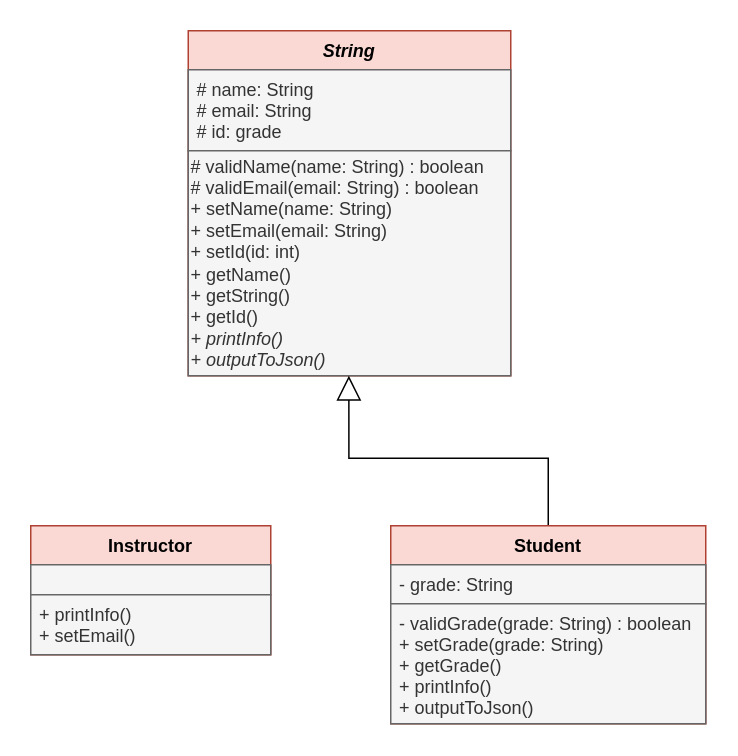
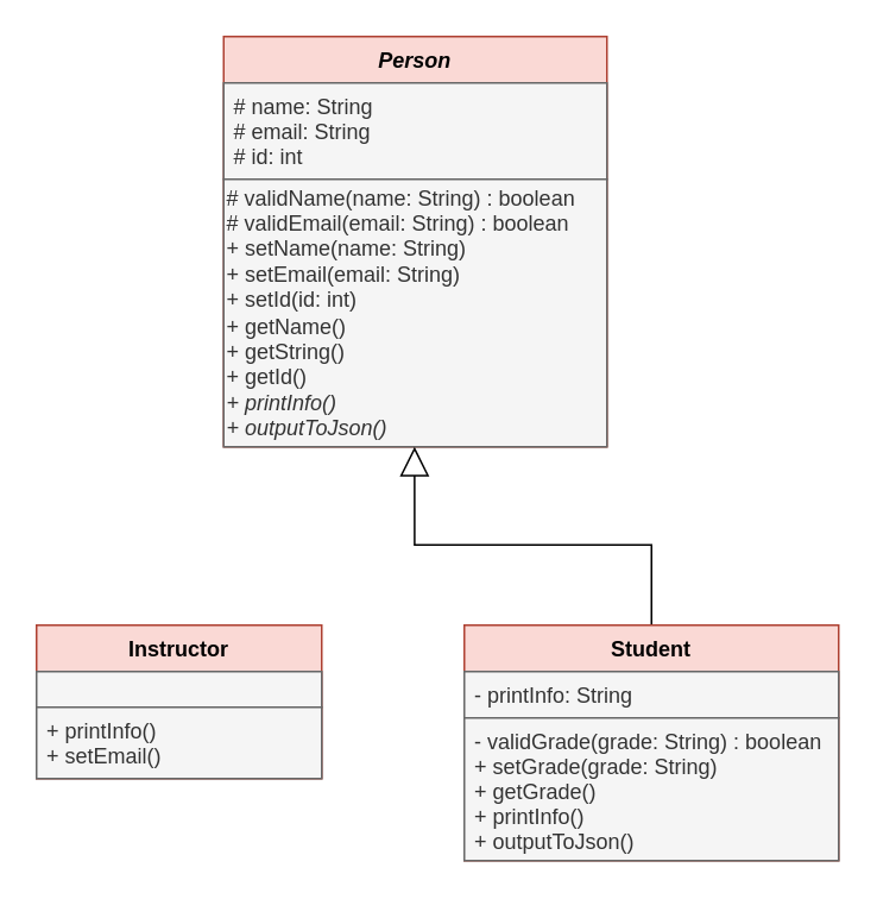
- <mxCell id="2" value="String" style="swimlane;fontStyle=3;align=center;verticalAlign=top;childLayout=stackLayout;horizontal=1;startSize=26;horizontalStack=0;resizeParent=1;resizeParentMax=0;resizeLast=0;collapsible=1;marginBottom=0;fillColor=#fad9d5;strokeColor=#ae4132;" parent="1" vertex="1"><mxGeometry x="125" y="20" width="215" height="230" as="geometry" /></mxCell>
+ <mxCell id="2" value="Person" style="swimlane;fontStyle=3;align=center;verticalAlign=top;childLayout=stackLayout;horizontal=1;startSize=26;horizontalStack=0;resizeParent=1;resizeParentMax=0;resizeLast=0;collapsible=1;marginBottom=0;fillColor=#fad9d5;strokeColor=#ae4132;" parent="1" vertex="1"><mxGeometry x="125" y="20" width="215" height="230" as="geometry" /></mxCell>
- <mxCell id="3" value="# name: String&#10;# email: String&#10;# id: grade&#10;" style="text;align=left;verticalAlign=top;spacingLeft=4;spacingRight=4;overflow=hidden;rotatable=0;points=[[0,0.5],[1,0.5]];portConstraint=eastwest;fillColor=#f5f5f5;strokeColor=#666666;fontColor=#333333;" parent="2" vertex="1"><mxGeometry y="26" width="215" height="54" as="geometry" /></mxCell>
+ <mxCell id="3" value="# name: String&#10;# email: String&#10;# id: int&#10;" style="text;align=left;verticalAlign=top;spacingLeft=4;spacingRight=4;overflow=hidden;rotatable=0;points=[[0,0.5],[1,0.5]];portConstraint=eastwest;fillColor=#f5f5f5;strokeColor=#666666;fontColor=#333333;" parent="2" vertex="1"><mxGeometry y="26" width="215" height="54" as="geometry" /></mxCell>
- <mxCell id="10" value="- grade: String" style="text;strokeColor=#666666;fillColor=#f5f5f5;align=left;verticalAlign=top;spacingLeft=4;spacingRight=4;overflow=hidden;rotatable=0;points=[[0,0.5],[1,0.5]];portConstraint=eastwest;fontColor=#333333;" vertex="1" parent="9"><mxGeometry y="26" width="210" height="26" as="geometry" /></mxCell>
+ <mxCell id="10" value="- printInfo: String" style="text;strokeColor=#666666;fillColor=#f5f5f5;align=left;verticalAlign=top;spacingLeft=4;spacingRight=4;overflow=hidden;rotatable=0;points=[[0,0.5],[1,0.5]];portConstraint=eastwest;fontColor=#333333;" vertex="1" parent="9"><mxGeometry y="26" width="210" height="26" as="geometry" /></mxCell>
